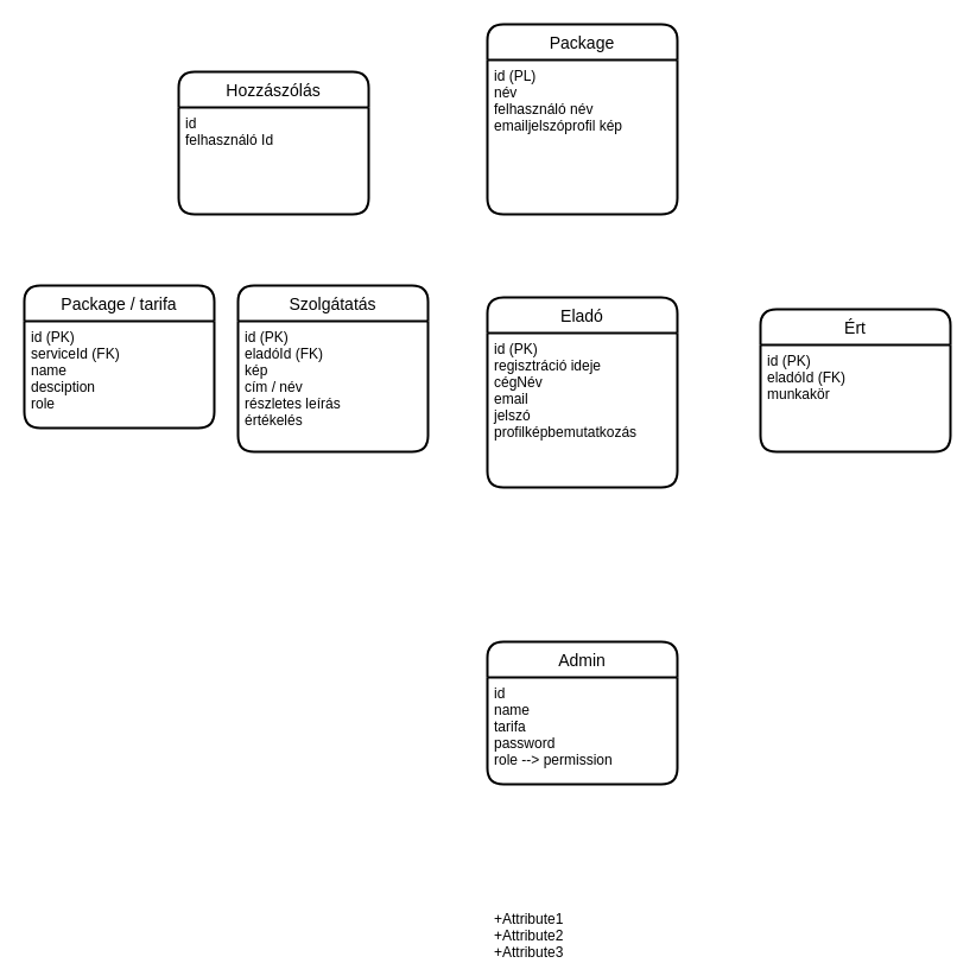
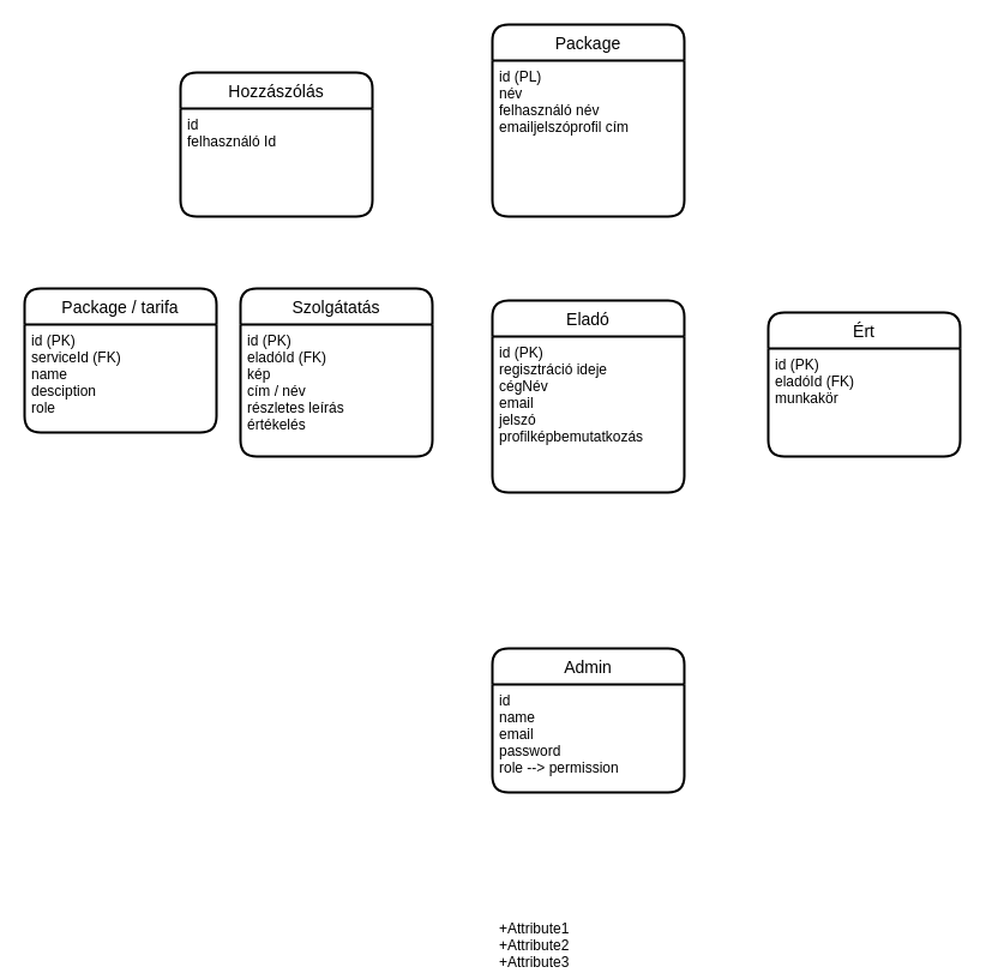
- <mxCell id="3" value="id (PL)&#10;név&#10;felhasználó név&#10;emailjelszóprofil kép&#10;" style="align=left;strokeColor=none;fillColor=none;spacingLeft=4;fontSize=12;verticalAlign=top;resizable=0;rotatable=0;part=1;" vertex="1" parent="2"><mxGeometry y="30" width="160" height="130" as="geometry" /></mxCell>
+ <mxCell id="3" value="id (PL)&#10;név&#10;felhasználó név&#10;emailjelszóprofil cím&#10;" style="align=left;strokeColor=none;fillColor=none;spacingLeft=4;fontSize=12;verticalAlign=top;resizable=0;rotatable=0;part=1;" vertex="1" parent="2"><mxGeometry y="30" width="160" height="130" as="geometry" /></mxCell>
- <mxCell id="5" value="id&#10;name&#10;tarifa&#10;password&#10;role --&gt; permission&#10;" style="align=left;strokeColor=none;fillColor=none;spacingLeft=4;fontSize=12;verticalAlign=top;resizable=0;rotatable=0;part=1;" vertex="1" parent="4"><mxGeometry y="30" width="160" height="190" as="geometry" /></mxCell>
+ <mxCell id="5" value="id&#10;name&#10;email&#10;password&#10;role --&gt; permission&#10;" style="align=left;strokeColor=none;fillColor=none;spacingLeft=4;fontSize=12;verticalAlign=top;resizable=0;rotatable=0;part=1;" vertex="1" parent="4"><mxGeometry y="30" width="160" height="190" as="geometry" /></mxCell>
